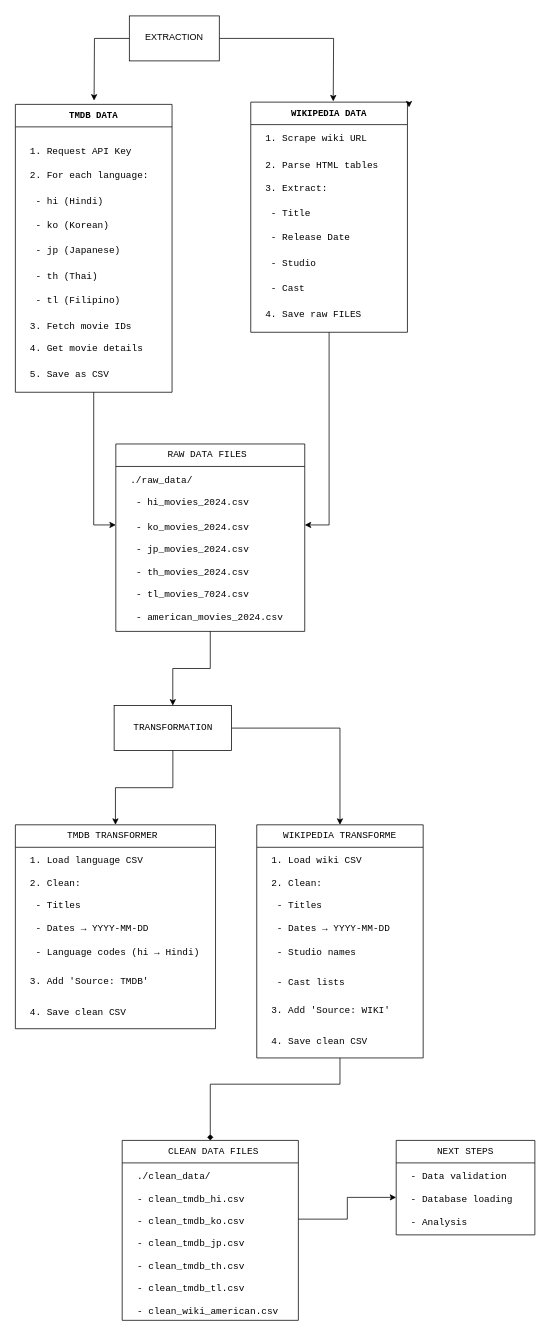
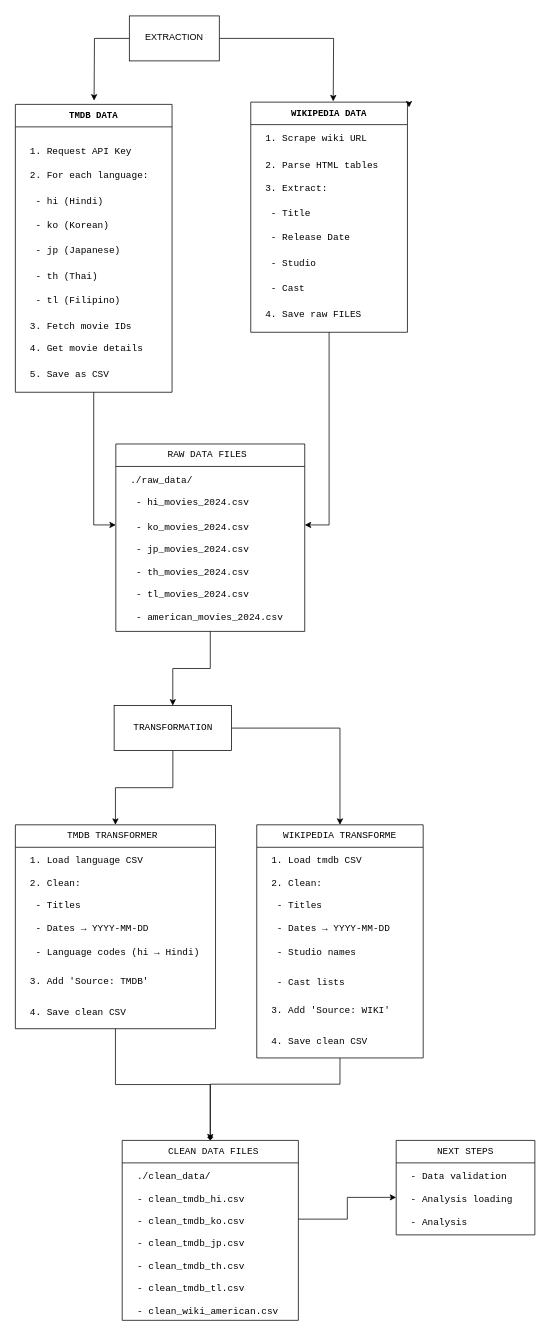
- <mxCell id="25" value="&lt;pre style=&quot;font-family: Menlo, &amp;quot;Roboto Mono&amp;quot;, &amp;quot;Courier New&amp;quot;, Courier, monospace, Inter, sans-serif; overflow: auto; padding: 9.144px 13.716px; text-wrap-mode: wrap; word-break: break-all; font-size: 12.573px; margin-top: 0px !important; margin-bottom: 0px !important;&quot;&gt; - tl_movies_7024.csv&lt;/pre&gt;" style="text;strokeColor=none;fillColor=none;align=left;verticalAlign=middle;spacingLeft=4;spacingRight=4;overflow=hidden;points=[[0,0.5],[1,0.5]];portConstraint=eastwest;rotatable=0;whiteSpace=wrap;html=1;" vertex="1" parent="19"><mxGeometry y="183" width="252" height="30" as="geometry" /></mxCell>
+ <mxCell id="25" value="&lt;pre style=&quot;font-family: Menlo, &amp;quot;Roboto Mono&amp;quot;, &amp;quot;Courier New&amp;quot;, Courier, monospace, Inter, sans-serif; overflow: auto; padding: 9.144px 13.716px; text-wrap-mode: wrap; word-break: break-all; font-size: 12.573px; margin-top: 0px !important; margin-bottom: 0px !important;&quot;&gt; - tl_movies_2024.csv&lt;/pre&gt;" style="text;strokeColor=none;fillColor=none;align=left;verticalAlign=middle;spacingLeft=4;spacingRight=4;overflow=hidden;points=[[0,0.5],[1,0.5]];portConstraint=eastwest;rotatable=0;whiteSpace=wrap;html=1;" vertex="1" parent="19"><mxGeometry y="183" width="252" height="30" as="geometry" /></mxCell>
- <mxCell id="42" value="&lt;pre style=&quot;font-family: Menlo, &amp;quot;Roboto Mono&amp;quot;, &amp;quot;Courier New&amp;quot;, Courier, monospace, Inter, sans-serif; overflow: auto; padding: 9.144px 13.716px; text-wrap-mode: wrap; word-break: break-all; font-size: 12.573px; margin-top: 0px !important; margin-bottom: 0px !important;&quot;&gt;1. Load wiki CSV&lt;/pre&gt;" style="text;strokeColor=none;fillColor=none;align=left;verticalAlign=middle;spacingLeft=4;spacingRight=4;overflow=hidden;points=[[0,0.5],[1,0.5]];portConstraint=eastwest;rotatable=0;whiteSpace=wrap;html=1;" vertex="1" parent="41"><mxGeometry y="30" width="222" height="30" as="geometry" /></mxCell>
+ <mxCell id="42" value="&lt;pre style=&quot;font-family: Menlo, &amp;quot;Roboto Mono&amp;quot;, &amp;quot;Courier New&amp;quot;, Courier, monospace, Inter, sans-serif; overflow: auto; padding: 9.144px 13.716px; text-wrap-mode: wrap; word-break: break-all; font-size: 12.573px; margin-top: 0px !important; margin-bottom: 0px !important;&quot;&gt;1. Load tmdb CSV&lt;/pre&gt;" style="text;strokeColor=none;fillColor=none;align=left;verticalAlign=middle;spacingLeft=4;spacingRight=4;overflow=hidden;points=[[0,0.5],[1,0.5]];portConstraint=eastwest;rotatable=0;whiteSpace=wrap;html=1;" vertex="1" parent="41"><mxGeometry y="30" width="222" height="30" as="geometry" /></mxCell>
+ <mxCell id="31" style="edgeStyle=orthogonalEdgeStyle;rounded=0;orthogonalLoop=1;jettySize=auto;html=1;entryX=0.5;entryY=0;entryDx=0;entryDy=0;" edge="1" parent="1" source="32" target="50"><mxGeometry relative="1" as="geometry" /></mxCell>
- <mxCell id="60" value="&lt;pre style=&quot;font-family: Menlo, &amp;quot;Roboto Mono&amp;quot;, &amp;quot;Courier New&amp;quot;, Courier, monospace, Inter, sans-serif; overflow: auto; padding: 9.144px 13.716px; text-wrap-mode: wrap; word-break: break-all; font-size: 12.573px; margin-top: 0px !important; margin-bottom: 0px !important;&quot;&gt;- Database loading&lt;/pre&gt;" style="text;strokeColor=none;fillColor=none;align=left;verticalAlign=middle;spacingLeft=4;spacingRight=4;overflow=hidden;points=[[0,0.5],[1,0.5]];portConstraint=eastwest;rotatable=0;whiteSpace=wrap;html=1;" vertex="1" parent="58"><mxGeometry y="60" width="185" height="32" as="geometry" /></mxCell>
+ <mxCell id="60" value="&lt;pre style=&quot;font-family: Menlo, &amp;quot;Roboto Mono&amp;quot;, &amp;quot;Courier New&amp;quot;, Courier, monospace, Inter, sans-serif; overflow: auto; padding: 9.144px 13.716px; text-wrap-mode: wrap; word-break: break-all; font-size: 12.573px; margin-top: 0px !important; margin-bottom: 0px !important;&quot;&gt;- Analysis loading&lt;/pre&gt;" style="text;strokeColor=none;fillColor=none;align=left;verticalAlign=middle;spacingLeft=4;spacingRight=4;overflow=hidden;points=[[0,0.5],[1,0.5]];portConstraint=eastwest;rotatable=0;whiteSpace=wrap;html=1;" vertex="1" parent="58"><mxGeometry y="60" width="185" height="32" as="geometry" /></mxCell>
